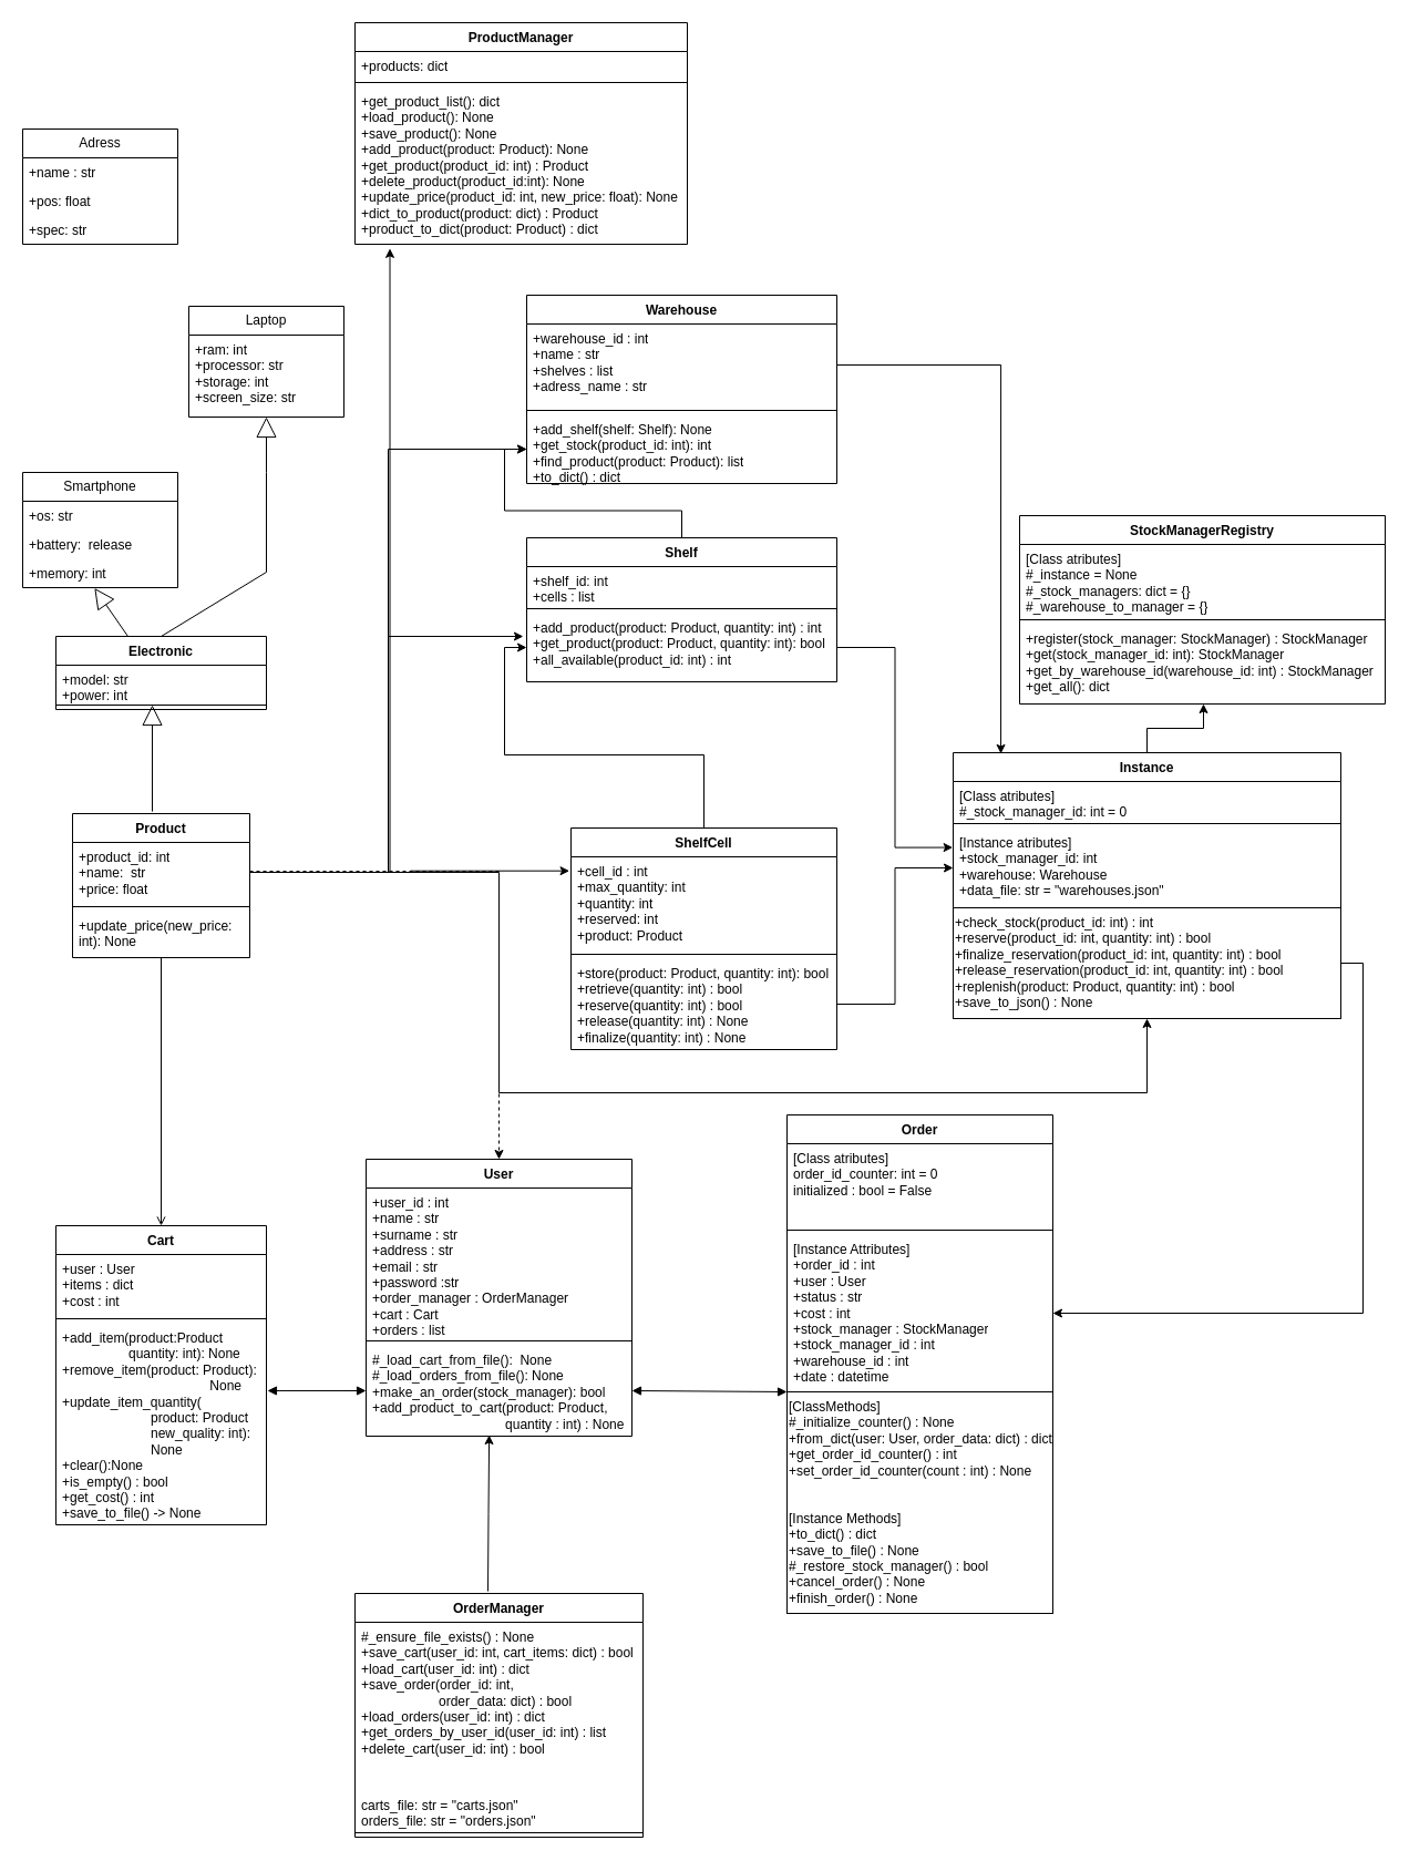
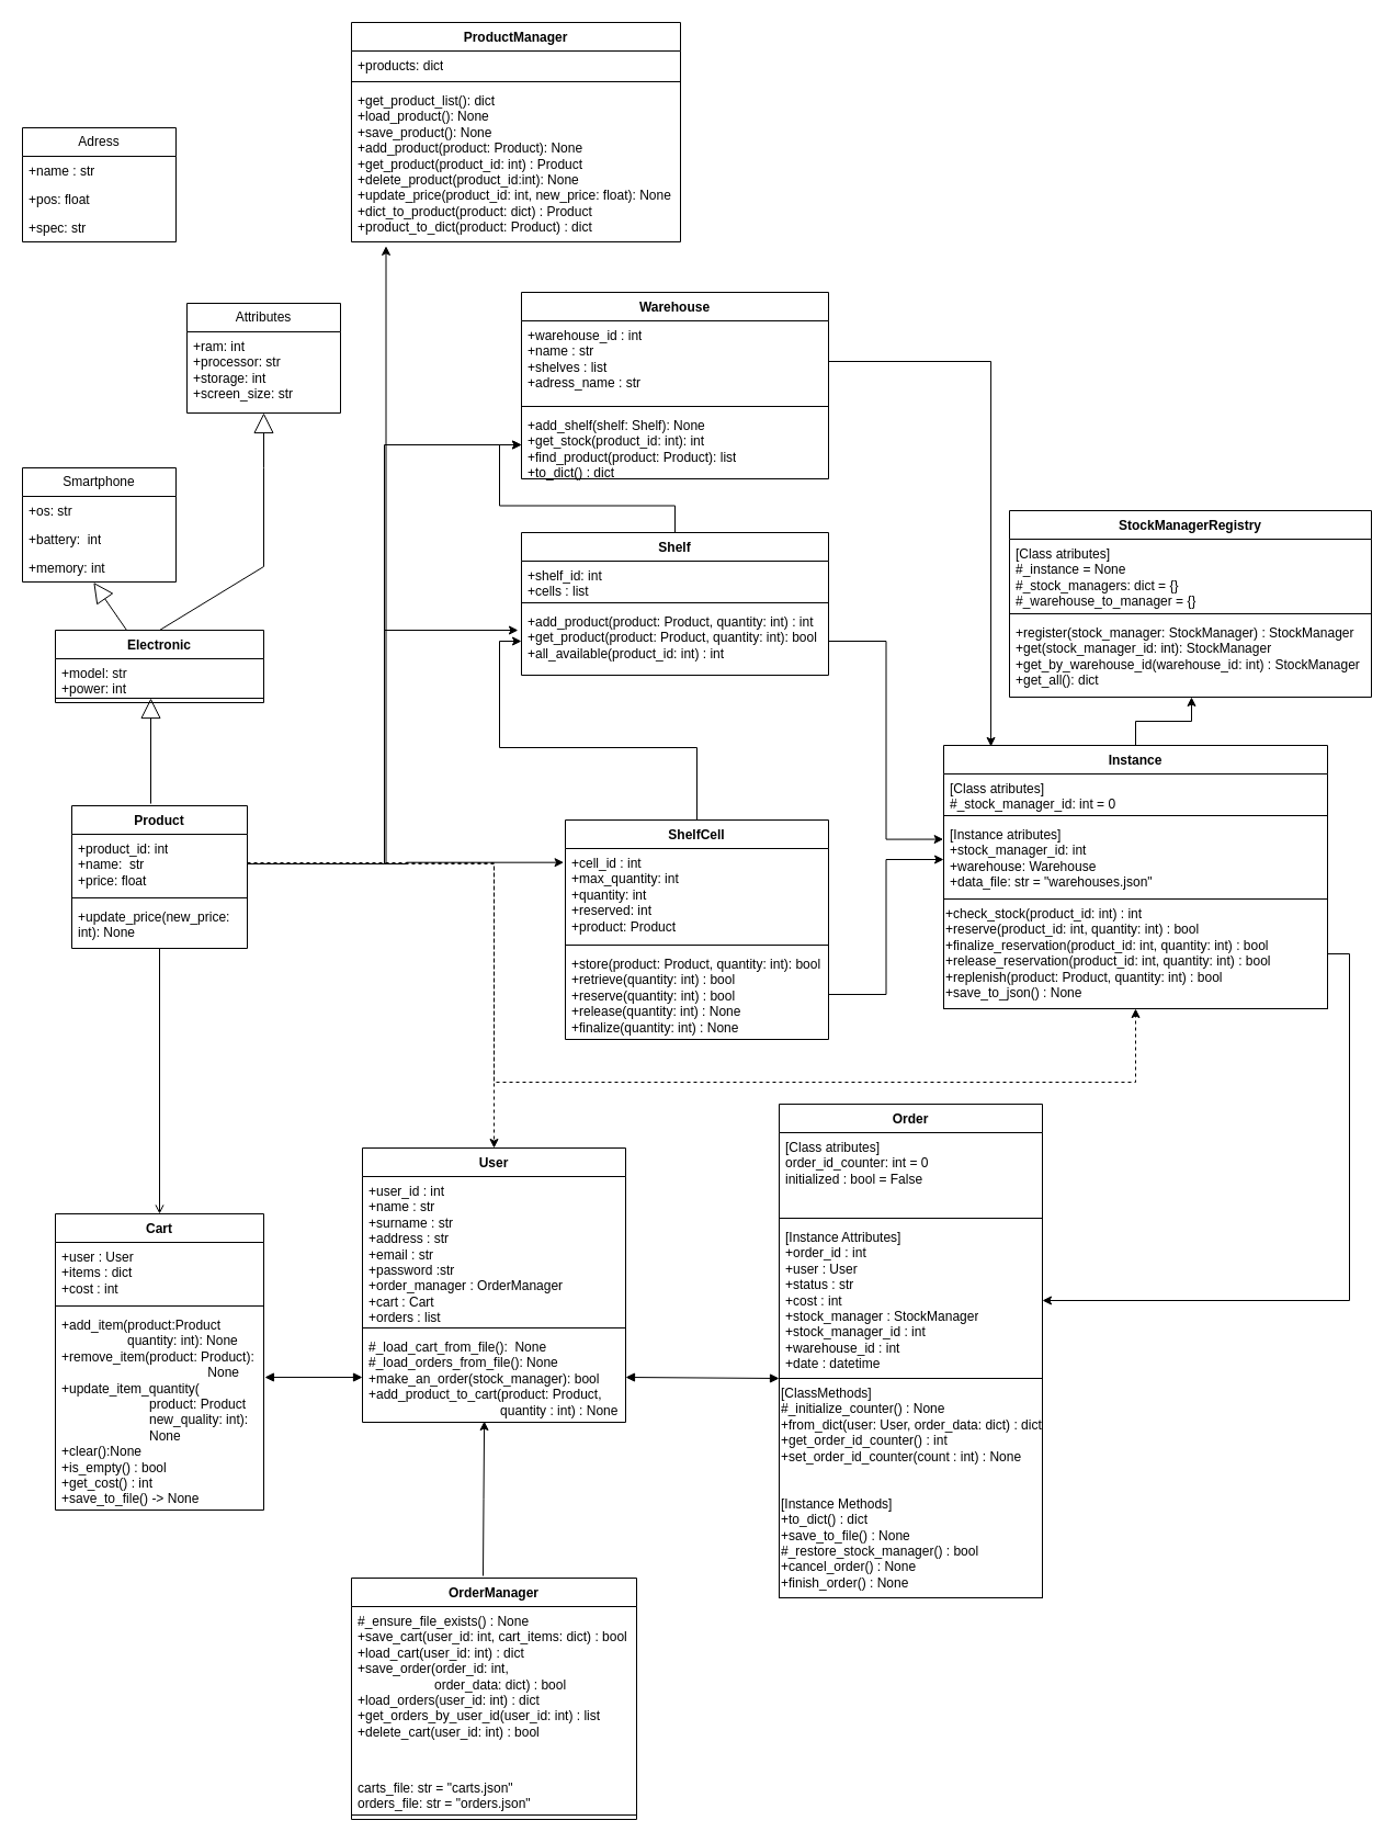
- <mxCell id="37" value="Laptop" style="swimlane;fontStyle=0;childLayout=stackLayout;horizontal=1;startSize=26;fillColor=none;horizontalStack=0;resizeParent=1;resizeParentMax=0;resizeLast=0;collapsible=1;marginBottom=0;whiteSpace=wrap;html=1;" vertex="1" parent="1"><mxGeometry x="170" y="276" width="140" height="100" as="geometry" /></mxCell>
+ <mxCell id="37" value="Attributes" style="swimlane;fontStyle=0;childLayout=stackLayout;horizontal=1;startSize=26;fillColor=none;horizontalStack=0;resizeParent=1;resizeParentMax=0;resizeLast=0;collapsible=1;marginBottom=0;whiteSpace=wrap;html=1;" vertex="1" parent="1"><mxGeometry x="170" y="276" width="140" height="100" as="geometry" /></mxCell>
- <mxCell id="35" value="+battery:&amp;nbsp; release" style="text;strokeColor=none;fillColor=none;align=left;verticalAlign=top;spacingLeft=4;spacingRight=4;overflow=hidden;rotatable=0;points=[[0,0.5],[1,0.5]];portConstraint=eastwest;whiteSpace=wrap;html=1;" vertex="1" parent="33"><mxGeometry y="52" width="140" height="26" as="geometry" /></mxCell>
+ <mxCell id="35" value="+battery:&amp;nbsp; int" style="text;strokeColor=none;fillColor=none;align=left;verticalAlign=top;spacingLeft=4;spacingRight=4;overflow=hidden;rotatable=0;points=[[0,0.5],[1,0.5]];portConstraint=eastwest;whiteSpace=wrap;html=1;" vertex="1" parent="33"><mxGeometry y="52" width="140" height="26" as="geometry" /></mxCell>
- <mxCell id="66" style="edgeStyle=orthogonalEdgeStyle;rounded=0;orthogonalLoop=1;jettySize=auto;html=1;exitX=1;exitY=0.5;exitDx=0;exitDy=0;entryX=0.5;entryY=1;entryDx=0;entryDy=0;" edge="1" parent="1" source="25" target="61"><mxGeometry relative="1" as="geometry"><Array as="points"><mxPoint x="450" y="787" /><mxPoint x="450" y="986" /><mxPoint x="1035" y="986" /></Array></mxGeometry></mxCell>
+ <mxCell id="66" style="edgeStyle=orthogonalEdgeStyle;rounded=0;orthogonalLoop=1;jettySize=auto;html=1;exitX=1;exitY=0.5;exitDx=0;exitDy=0;entryX=0.5;entryY=1;entryDx=0;entryDy=0;dashed=1;" edge="1" parent="1" source="25" target="61"><mxGeometry relative="1" as="geometry"><Array as="points"><mxPoint x="450" y="787" /><mxPoint x="450" y="986" /><mxPoint x="1035" y="986" /></Array></mxGeometry></mxCell>
